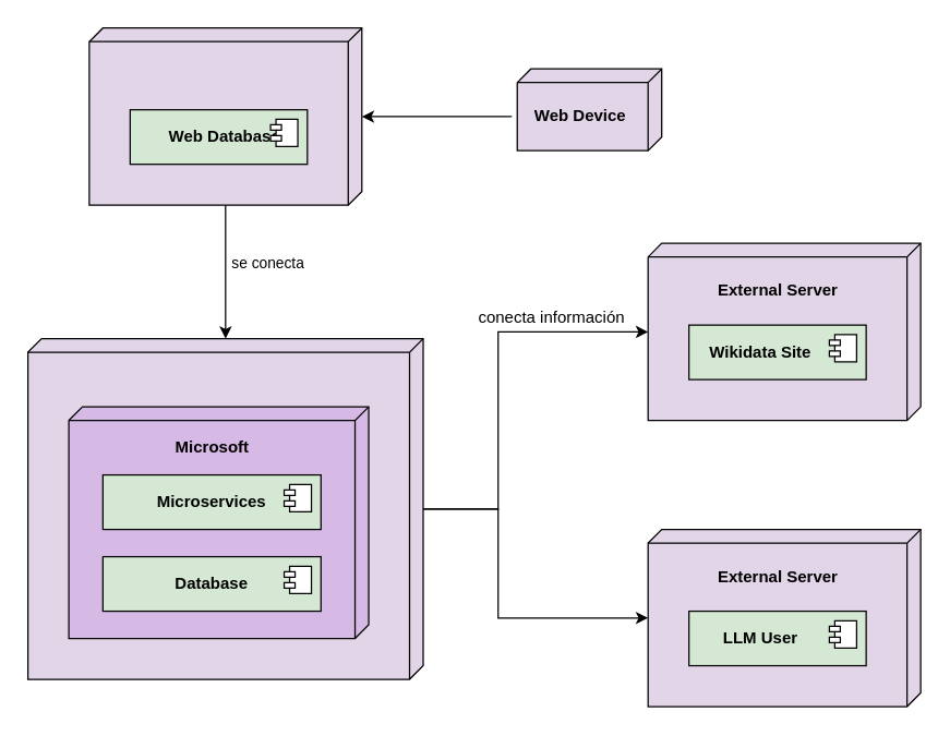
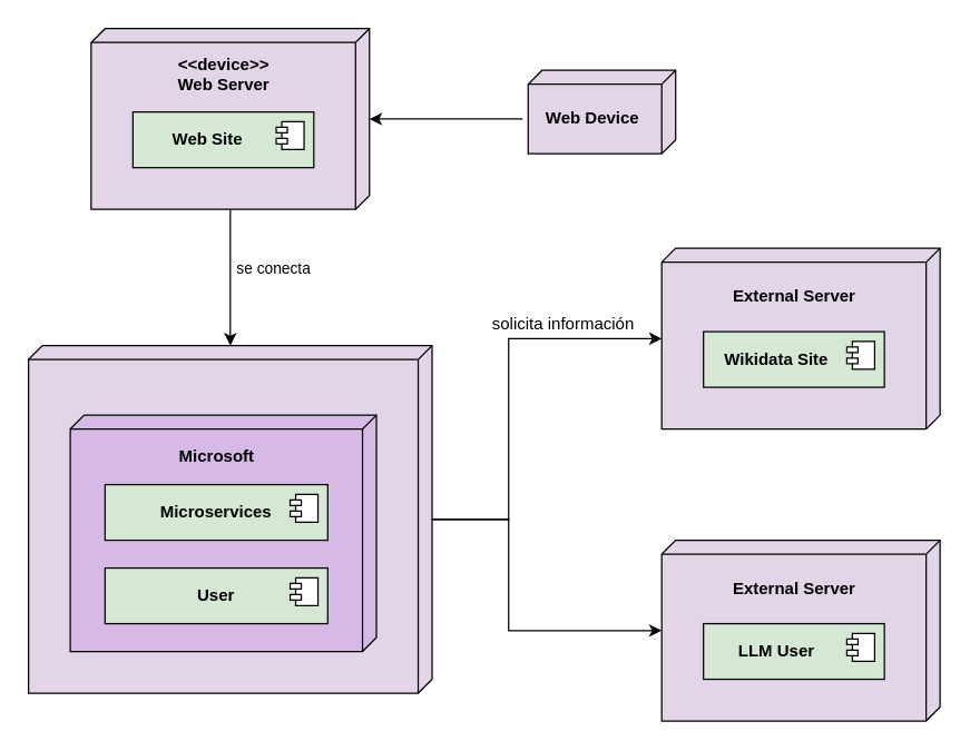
+ <mxCell id="5" value="&lt;div&gt;&amp;lt;&amp;lt;device&amp;gt;&amp;gt;&lt;/div&gt;Web Server" style="text;align=center;fontStyle=1;verticalAlign=middle;spacingLeft=3;spacingRight=3;strokeColor=none;rotatable=0;points=[[0,0.5],[1,0.5]];portConstraint=eastwest;html=1;" vertex="1" parent="1"><mxGeometry x="85" y="40" width="150" height="26" as="geometry" /></mxCell>
- <mxCell id="6" value="&lt;b&gt;&amp;nbsp; &amp;nbsp;&amp;nbsp;&amp;nbsp; &amp;nbsp; Web Database&lt;/b&gt;" style="html=1;dropTarget=0;whiteSpace=wrap;fillColor=#d5e8d4;strokeColor=#000000;align=left;" vertex="1" parent="1"><mxGeometry x="95" y="80" width="130" height="40" as="geometry" /></mxCell>
+ <mxCell id="6" value="&lt;b&gt;&amp;nbsp; &amp;nbsp;&amp;nbsp;&amp;nbsp; &amp;nbsp; Web Site&lt;/b&gt;" style="html=1;dropTarget=0;whiteSpace=wrap;fillColor=#d5e8d4;strokeColor=#000000;align=left;" vertex="1" parent="1"><mxGeometry x="95" y="80" width="130" height="40" as="geometry" /></mxCell>
- <mxCell id="23" value="conecta información" style="text;html=1;align=center;verticalAlign=middle;resizable=0;points=[];autosize=1;strokeColor=none;fillColor=none;" vertex="1" parent="1"><mxGeometry x="339" y="218" width="130" height="30" as="geometry" /></mxCell>
+ <mxCell id="23" value="solicita información" style="text;html=1;align=center;verticalAlign=middle;resizable=0;points=[];autosize=1;strokeColor=none;fillColor=none;" vertex="1" parent="1"><mxGeometry x="339" y="218" width="130" height="30" as="geometry" /></mxCell>
- <mxCell id="24" value="&lt;div&gt;&lt;b&gt;Database&lt;/b&gt;&lt;/div&gt;" style="html=1;dropTarget=0;whiteSpace=wrap;fillColor=#d5e8d4;strokeColor=#000000;align=center;" vertex="1" parent="1"><mxGeometry x="75" y="408" width="160" height="40" as="geometry" /></mxCell>
+ <mxCell id="24" value="&lt;div&gt;&lt;b&gt;User&lt;/b&gt;&lt;/div&gt;" style="html=1;dropTarget=0;whiteSpace=wrap;fillColor=#d5e8d4;strokeColor=#000000;align=center;" vertex="1" parent="1"><mxGeometry x="75" y="408" width="160" height="40" as="geometry" /></mxCell>
